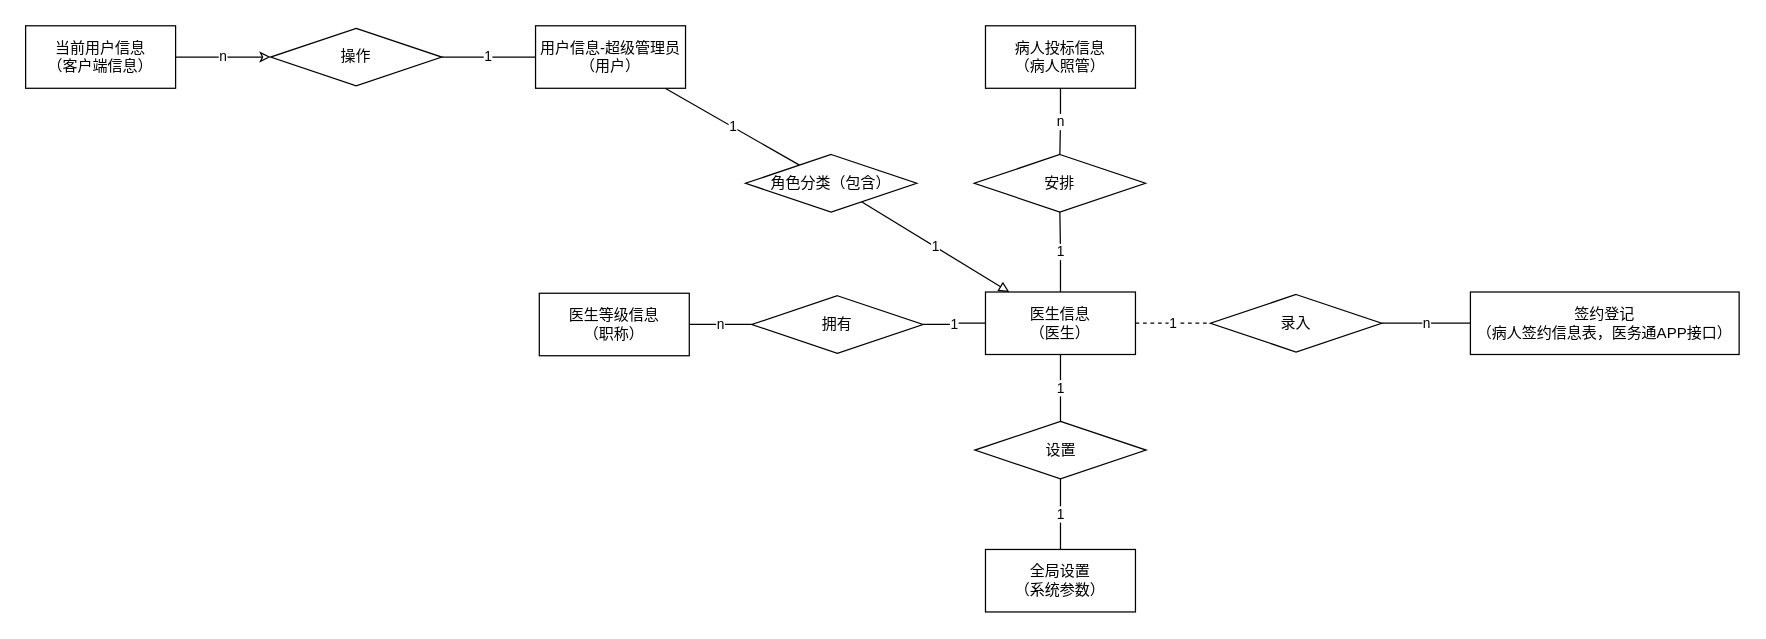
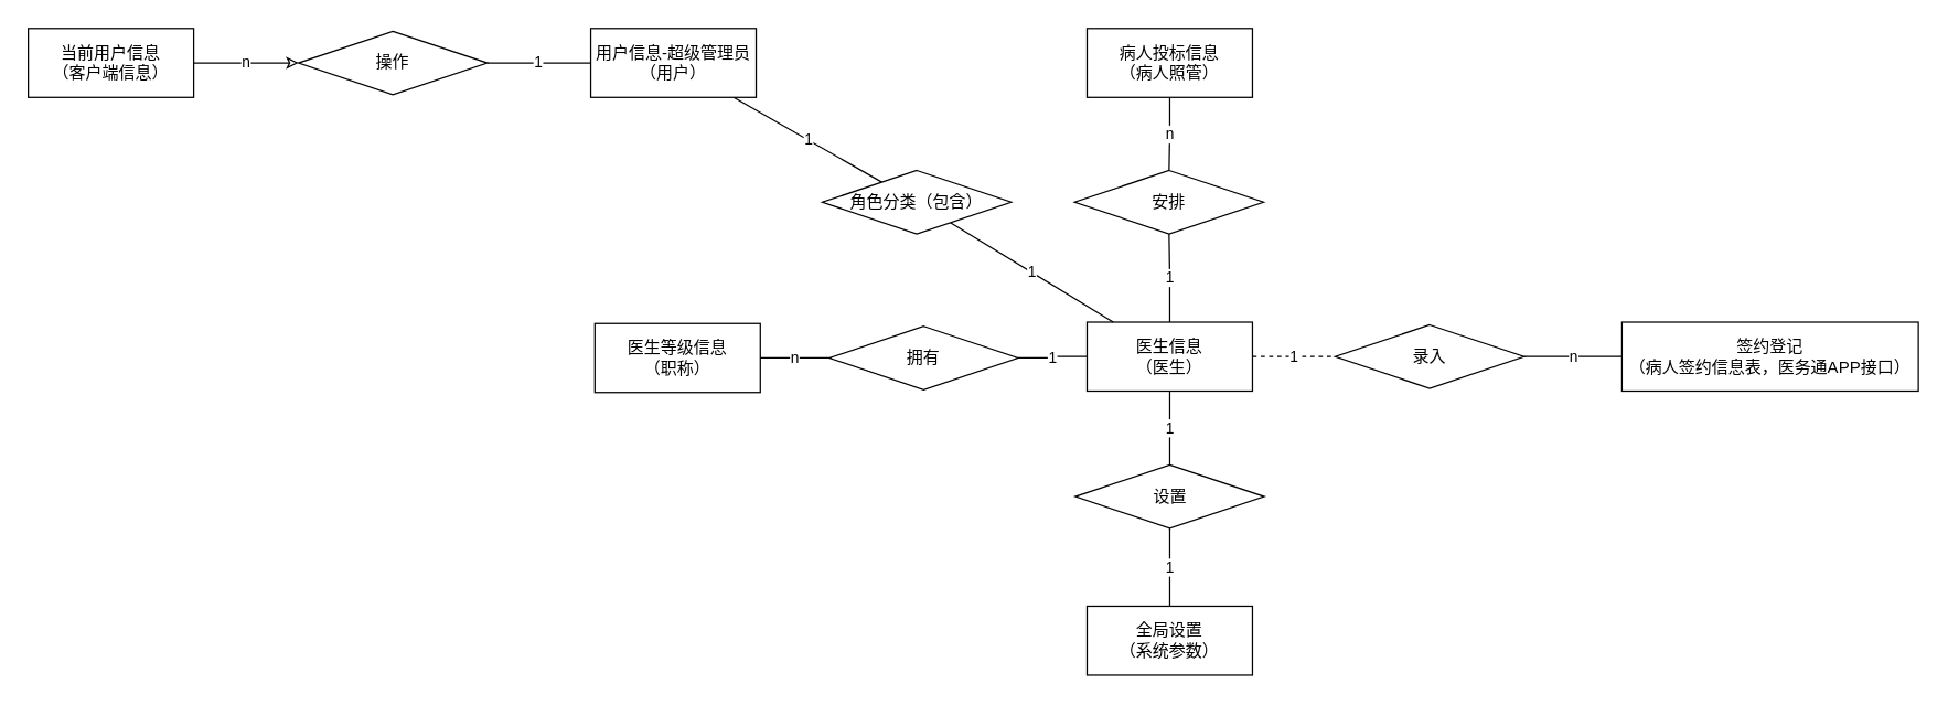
- <mxCell id="22" value="1" style="rounded=0;orthogonalLoop=1;jettySize=auto;html=1;endArrow=block;endFill=0;" edge="1" parent="1" source="23" target="6"><mxGeometry relative="1" as="geometry" /></mxCell>
+ <mxCell id="22" value="1" style="rounded=0;orthogonalLoop=1;jettySize=auto;html=1;endArrow=none;endFill=0;" edge="1" parent="1" source="23" target="6"><mxGeometry relative="1" as="geometry" /></mxCell>
